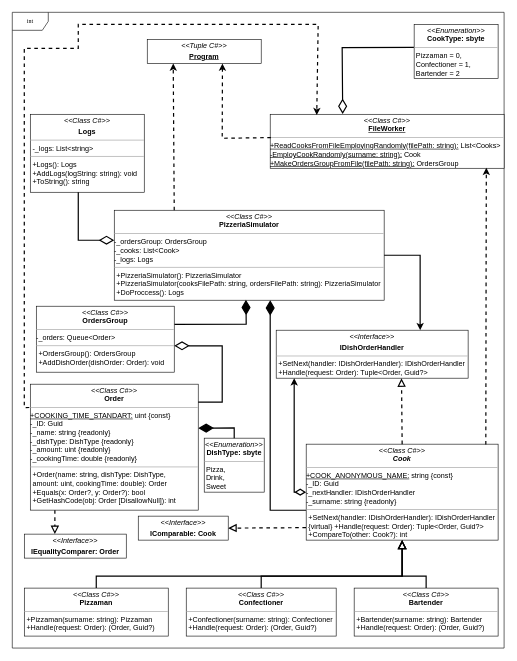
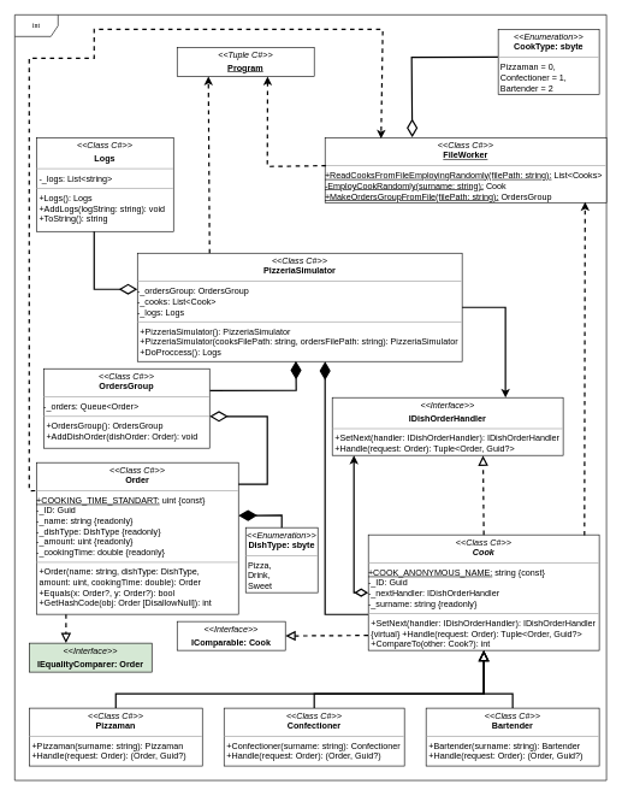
- <mxCell id="10" value="&lt;p style=&quot;margin:0px;margin-top:4px;text-align:center;&quot;&gt;&lt;i&gt;&amp;lt;&amp;lt;Interface&amp;gt;&amp;gt;&lt;/i&gt;&lt;/p&gt;&lt;p style=&quot;margin:0px;margin-top:4px;text-align:center;&quot;&gt;&lt;b style=&quot;background-color: initial; border-color: var(--border-color);&quot;&gt;IComparable: Cook&lt;/b&gt;&lt;/p&gt;&lt;p style=&quot;margin:0px;margin-left:4px;&quot;&gt;&lt;br&gt;&lt;/p&gt;" style="verticalAlign=top;align=left;overflow=fill;fontSize=12;fontFamily=Helvetica;html=1;rounded=0;shadow=0;comic=0;labelBackgroundColor=none;strokeWidth=1" vertex="1" parent="1"><mxGeometry x="230" y="860" width="150" height="40" as="geometry" /></mxCell>
+ <mxCell id="10" value="&lt;p style=&quot;margin:0px;margin-top:4px;text-align:center;&quot;&gt;&lt;i&gt;&amp;lt;&amp;lt;Interface&amp;gt;&amp;gt;&lt;/i&gt;&lt;/p&gt;&lt;p style=&quot;margin:0px;margin-top:4px;text-align:center;&quot;&gt;&lt;b style=&quot;background-color: initial; border-color: var(--border-color);&quot;&gt;IComparable: Cook&lt;/b&gt;&lt;/p&gt;&lt;p style=&quot;margin:0px;margin-left:4px;&quot;&gt;&lt;br&gt;&lt;/p&gt;" style="verticalAlign=top;align=left;overflow=fill;fontSize=12;fontFamily=Helvetica;html=1;rounded=0;shadow=0;comic=0;labelBackgroundColor=none;strokeWidth=1" vertex="1" parent="1"><mxGeometry x="245" y="860" width="150" height="40" as="geometry" /></mxCell>
- <mxCell id="12" value="&lt;p style=&quot;margin:0px;margin-top:4px;text-align:center;&quot;&gt;&lt;i&gt;&amp;lt;&amp;lt;Interface&amp;gt;&amp;gt;&lt;/i&gt;&lt;/p&gt;&lt;p style=&quot;margin:0px;margin-top:4px;text-align:center;&quot;&gt;&lt;b style=&quot;background-color: initial; border-color: var(--border-color);&quot;&gt;IEqualityComparer: Order&lt;/b&gt;&lt;/p&gt;&lt;p style=&quot;margin:0px;margin-left:4px;&quot;&gt;&lt;br&gt;&lt;/p&gt;" style="verticalAlign=top;align=left;overflow=fill;fontSize=12;fontFamily=Helvetica;html=1;rounded=0;shadow=0;comic=0;labelBackgroundColor=none;strokeWidth=1" vertex="1" parent="1"><mxGeometry x="40" y="890" width="170" height="40" as="geometry" /></mxCell>
+ <mxCell id="12" value="&lt;p style=&quot;margin:0px;margin-top:4px;text-align:center;&quot;&gt;&lt;i&gt;&amp;lt;&amp;lt;Interface&amp;gt;&amp;gt;&lt;/i&gt;&lt;/p&gt;&lt;p style=&quot;margin:0px;margin-top:4px;text-align:center;&quot;&gt;&lt;b style=&quot;background-color: initial; border-color: var(--border-color);&quot;&gt;IEqualityComparer: Order&lt;/b&gt;&lt;/p&gt;&lt;p style=&quot;margin:0px;margin-left:4px;&quot;&gt;&lt;br&gt;&lt;/p&gt;" style="verticalAlign=top;align=left;overflow=fill;fontSize=12;fontFamily=Helvetica;html=1;rounded=0;shadow=0;comic=0;labelBackgroundColor=none;strokeWidth=1;fillColor=#d5e8d4;" vertex="1" parent="1"><mxGeometry x="40" y="890" width="170" height="40" as="geometry" /></mxCell>
